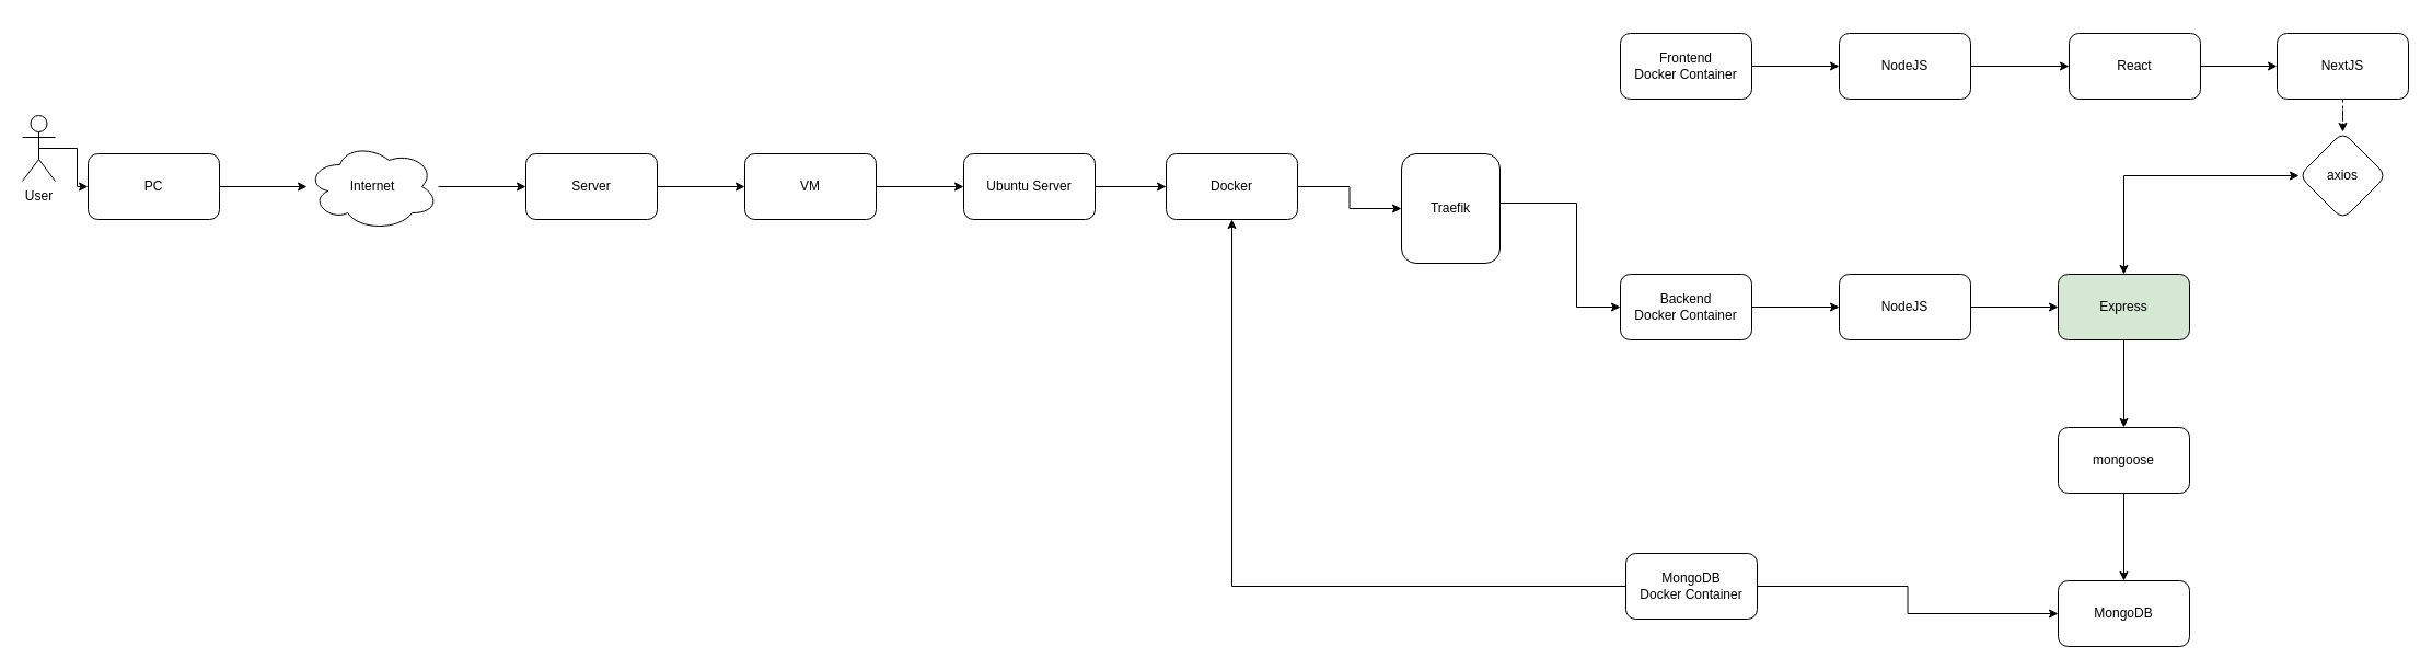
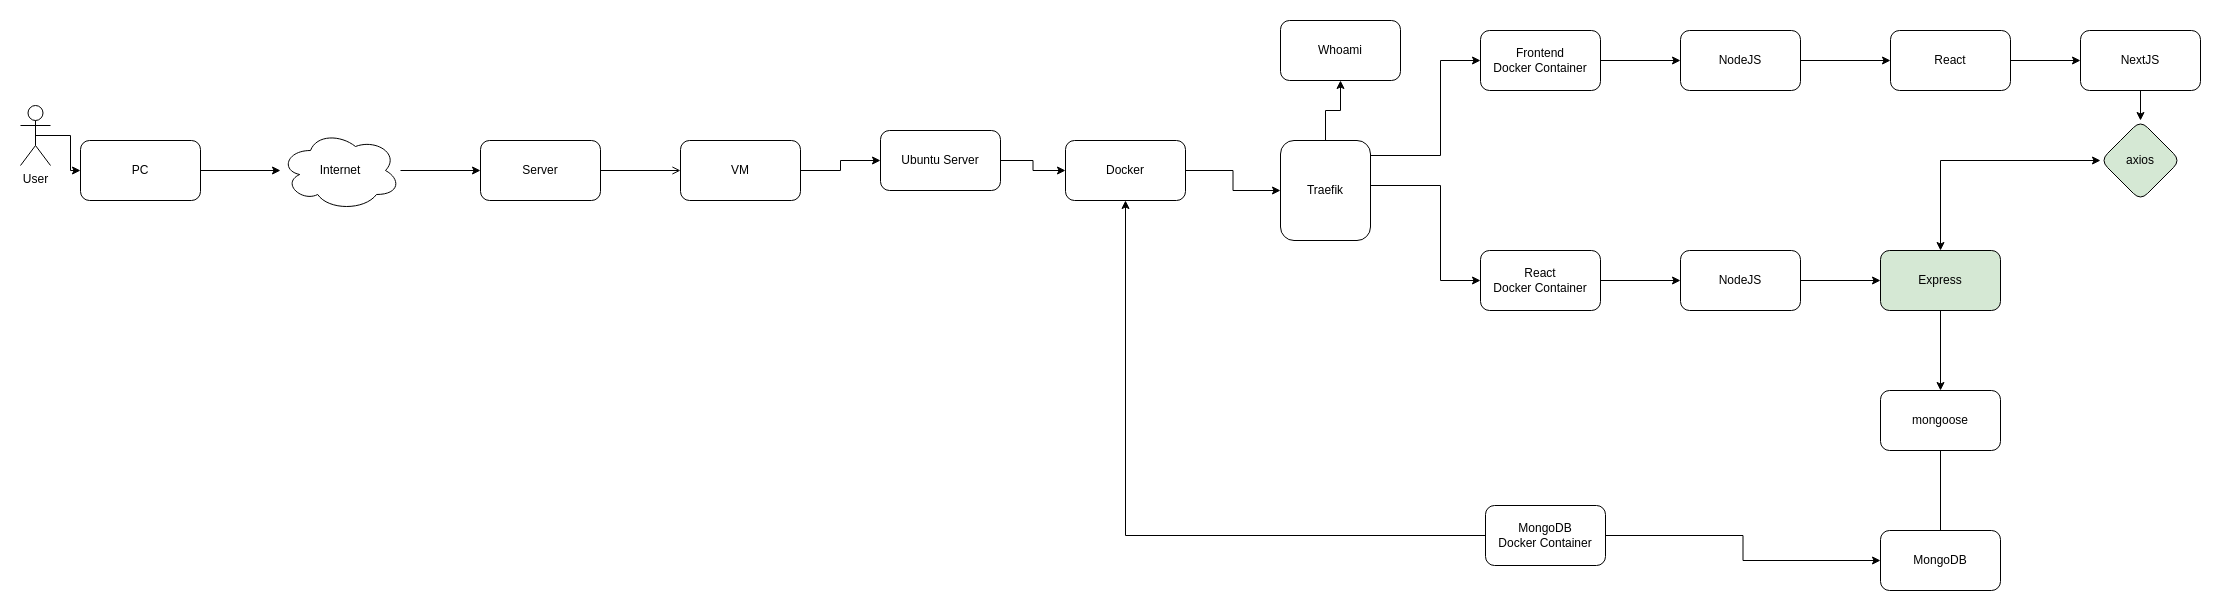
+ <mxCell id="25" value="Whoami" style="whiteSpace=wrap;html=1;rounded=1;" vertex="1" parent="1"><mxGeometry x="1280" y="20" width="120" height="60" as="geometry" /></mxCell>
- <mxCell id="32" value="" style="edgeStyle=orthogonalEdgeStyle;rounded=0;orthogonalLoop=1;jettySize=auto;html=1;dashed=1;" edge="1" parent="1" source="33" target="40"><mxGeometry relative="1" as="geometry" /></mxCell>
+ <mxCell id="32" value="" style="edgeStyle=orthogonalEdgeStyle;rounded=0;orthogonalLoop=1;jettySize=auto;html=1;" edge="1" parent="1" source="33" target="40"><mxGeometry relative="1" as="geometry" /></mxCell>
+ <mxCell id="19" value="" style="edgeStyle=orthogonalEdgeStyle;rounded=0;orthogonalLoop=1;jettySize=auto;html=1;" edge="1" parent="1" source="20" target="25"><mxGeometry relative="1" as="geometry" /></mxCell>
+ <mxCell id="17" value="" style="edgeStyle=orthogonalEdgeStyle;rounded=0;orthogonalLoop=1;jettySize=auto;html=1;exitX=1;exitY=0.25;exitDx=0;exitDy=0;" edge="1" parent="1" source="20" target="22"><mxGeometry relative="1" as="geometry"><Array as="points"><mxPoint x="1440" y="155" /><mxPoint x="1440" y="60" /></Array></mxGeometry></mxCell>
- <mxCell id="40" value="axios" style="rhombus;whiteSpace=wrap;html=1;rounded=1;" vertex="1" parent="1"><mxGeometry x="2100" y="120" width="80" height="80" as="geometry" /></mxCell>
+ <mxCell id="40" value="axios" style="rhombus;whiteSpace=wrap;html=1;rounded=1;fillColor=#d5e8d4;" vertex="1" parent="1"><mxGeometry x="2100" y="120" width="80" height="80" as="geometry" /></mxCell>
- <mxCell id="8" value="" style="edgeStyle=orthogonalEdgeStyle;rounded=0;orthogonalLoop=1;jettySize=auto;html=1;" edge="1" parent="1" source="9" target="11"><mxGeometry relative="1" as="geometry" /></mxCell>
+ <mxCell id="8" value="" style="edgeStyle=orthogonalEdgeStyle;rounded=0;orthogonalLoop=1;jettySize=auto;html=1;endArrow=open;" edge="1" parent="1" source="9" target="11"><mxGeometry relative="1" as="geometry" /></mxCell>
- <mxCell id="13" value="Ubuntu Server" style="whiteSpace=wrap;html=1;rounded=1;" vertex="1" parent="1"><mxGeometry x="880" y="140" width="120" height="60" as="geometry" /></mxCell>
+ <mxCell id="13" value="Ubuntu Server" style="whiteSpace=wrap;html=1;rounded=1;" vertex="1" parent="1"><mxGeometry x="880" y="130" width="120" height="60" as="geometry" /></mxCell>
- <mxCell id="24" value="Backend&lt;div&gt;Docker Container&lt;/div&gt;" style="whiteSpace=wrap;html=1;rounded=1;" vertex="1" parent="1"><mxGeometry x="1480" y="250" width="120" height="60" as="geometry" /></mxCell>
+ <mxCell id="24" value="React&lt;div&gt;Docker Container&lt;/div&gt;" style="whiteSpace=wrap;html=1;rounded=1;" vertex="1" parent="1"><mxGeometry x="1480" y="250" width="120" height="60" as="geometry" /></mxCell>
- <mxCell id="36" value="" style="edgeStyle=orthogonalEdgeStyle;rounded=0;orthogonalLoop=1;jettySize=auto;html=1;" edge="1" parent="1" source="37" target="38"><mxGeometry relative="1" as="geometry" /></mxCell>
+ <mxCell id="36" value="" style="edgeStyle=orthogonalEdgeStyle;rounded=0;orthogonalLoop=1;jettySize=auto;html=1;endArrow=none;" edge="1" parent="1" source="37" target="38"><mxGeometry relative="1" as="geometry" /></mxCell>
